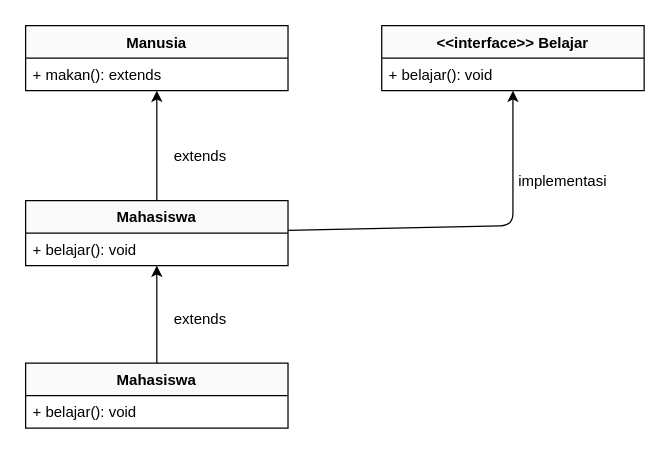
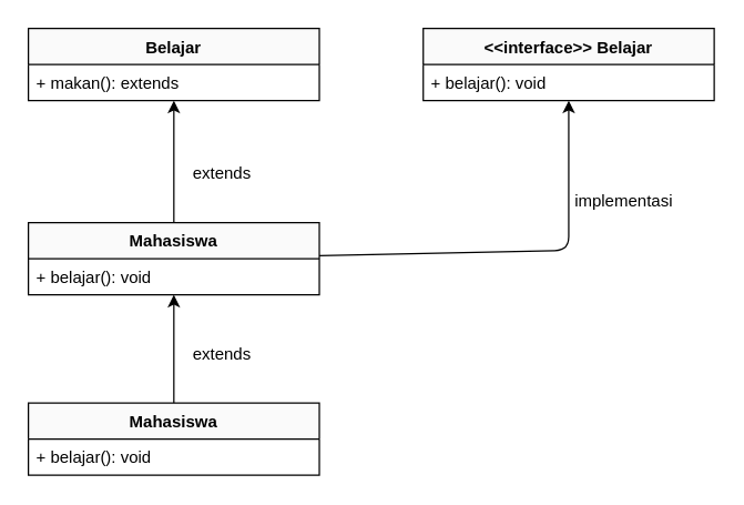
- <mxCell id="5" value="Manusia" style="swimlane;fontStyle=1;align=center;verticalAlign=top;childLayout=stackLayout;horizontal=1;startSize=26;horizontalStack=0;resizeParent=1;resizeParentMax=0;resizeLast=0;collapsible=1;marginBottom=0;fillColor=#FAFAFA;" vertex="1" parent="1"><mxGeometry x="20" y="20" width="210" height="52" as="geometry" /></mxCell>
+ <mxCell id="5" value="Belajar" style="swimlane;fontStyle=1;align=center;verticalAlign=top;childLayout=stackLayout;horizontal=1;startSize=26;horizontalStack=0;resizeParent=1;resizeParentMax=0;resizeLast=0;collapsible=1;marginBottom=0;fillColor=#FAFAFA;" vertex="1" parent="1"><mxGeometry x="20" y="20" width="210" height="52" as="geometry" /></mxCell>
